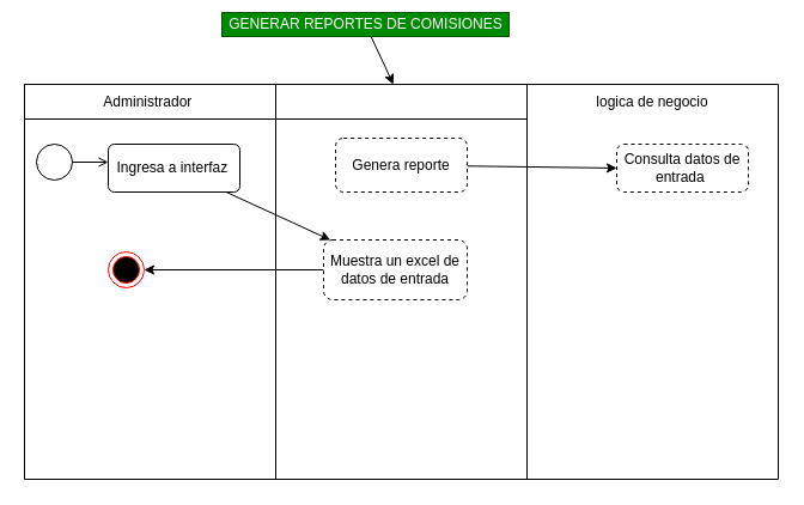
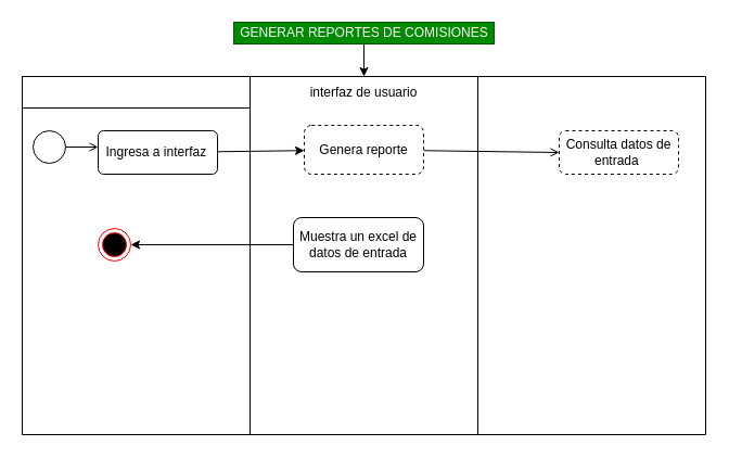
- <mxCell id="21" value="GENERAR REPORTES DE COMISIONES" style="text;html=1;resizable=0;autosize=1;align=center;verticalAlign=middle;points=[];rounded=0;fillColor=#008a00;fontColor=#ffffff;strokeColor=#005700;" vertex="1" parent="1"><mxGeometry x="185" y="10" width="240" height="20" as="geometry" /></mxCell>
+ <mxCell id="21" value="GENERAR REPORTES DE COMISIONES" style="text;html=1;resizable=0;autosize=1;align=center;verticalAlign=middle;points=[];rounded=0;fillColor=#008a00;fontColor=#ffffff;strokeColor=#005700;" vertex="1" parent="1"><mxGeometry x="215" y="20" width="240" height="20" as="geometry" /></mxCell>
- <mxCell id="4" value="Administrador&amp;nbsp;" style="shape=partialRectangle;html=1;whiteSpace=wrap;connectable=0;overflow=hidden;fillColor=none;top=0;left=0;bottom=0;right=0;pointerEvents=1;" vertex="1" parent="3"><mxGeometry width="210" height="29" as="geometry"><mxRectangle width="210" height="29" as="alternateBounds" /></mxGeometry></mxCell>
+ <mxCell id="5" value="interfaz de usuario" style="shape=partialRectangle;html=1;whiteSpace=wrap;connectable=0;overflow=hidden;fillColor=none;top=0;left=0;bottom=0;right=0;pointerEvents=1;" vertex="1" parent="3"><mxGeometry x="210" width="210" height="29" as="geometry"><mxRectangle width="210" height="29" as="alternateBounds" /></mxGeometry></mxCell>
- <mxCell id="6" value="logica de negocio" style="shape=partialRectangle;html=1;whiteSpace=wrap;connectable=0;overflow=hidden;fillColor=none;top=0;left=0;bottom=0;right=0;pointerEvents=1;" vertex="1" parent="3"><mxGeometry x="420" width="210" height="29" as="geometry"><mxRectangle width="210" height="29" as="alternateBounds" /></mxGeometry></mxCell>
- <mxCell id="11" style="edgeStyle=none;html=1;entryX=0;entryY=0.5;entryDx=0;entryDy=0;" edge="1" parent="1" source="12" target="14"><mxGeometry relative="1" as="geometry" /></mxCell>
+ <mxCell id="11" style="edgeStyle=none;html=1;entryX=0;entryY=0.5;entryDx=0;entryDy=0;endArrow=open;" edge="1" parent="1" source="12" target="14"><mxGeometry relative="1" as="geometry" /></mxCell>
- <mxCell id="15" style="edgeStyle=none;html=1;" edge="1" parent="1" source="16" target="22"><mxGeometry relative="1" as="geometry" /></mxCell>
+ <mxCell id="15" style="edgeStyle=none;html=1;" edge="1" parent="1" source="16" target="12"><mxGeometry relative="1" as="geometry" /></mxCell>
- <mxCell id="22" value="Muestra un excel de datos de entrada" style="rounded=1;whiteSpace=wrap;html=1;fillColor=#FFFFFF;fontColor=#000000;dashed=1;" vertex="1" parent="1"><mxGeometry x="270" y="200" width="120" height="50" as="geometry" /></mxCell>
+ <mxCell id="22" value="Muestra un excel de datos de entrada" style="rounded=1;whiteSpace=wrap;html=1;fillColor=#FFFFFF;fontColor=#000000;" vertex="1" parent="1"><mxGeometry x="270" y="200" width="120" height="50" as="geometry" /></mxCell>
